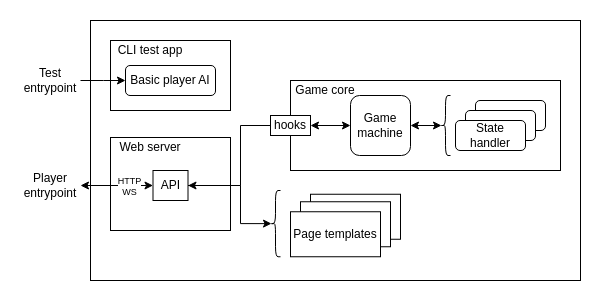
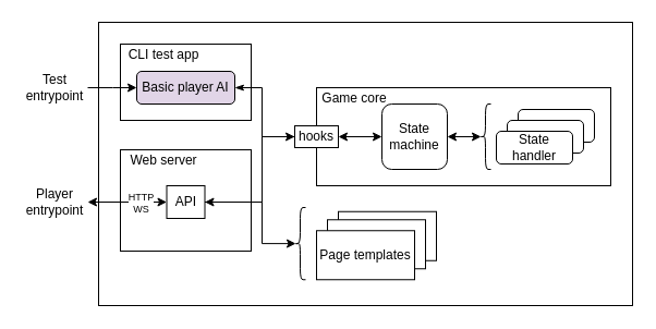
- <mxCell id="17" value="Basic player AI" style="rounded=1;whiteSpace=wrap;html=1;" vertex="1" parent="1"><mxGeometry x="125" y="65" width="90" height="30" as="geometry" /></mxCell>
+ <mxCell id="17" value="Basic player AI" style="rounded=1;whiteSpace=wrap;html=1;fillColor=#e1d5e7;" vertex="1" parent="1"><mxGeometry x="125" y="65" width="90" height="30" as="geometry" /></mxCell>
+ <mxCell id="15" style="edgeStyle=orthogonalEdgeStyle;rounded=0;orthogonalLoop=1;jettySize=auto;html=1;exitX=1;exitY=0.5;exitDx=0;exitDy=0;entryX=0;entryY=0.5;entryDx=0;entryDy=0;startArrow=classicThin;startFill=1;" edge="1" parent="1" source="17" target="6"><mxGeometry relative="1" as="geometry"><Array as="points"><mxPoint x="240" y="80" /><mxPoint x="240" y="125" /></Array></mxGeometry></mxCell>
- <mxCell id="7" value="Game machine" style="rounded=1;whiteSpace=wrap;html=1;" vertex="1" parent="1"><mxGeometry x="350" y="95" width="60" height="60" as="geometry" /></mxCell>
+ <mxCell id="7" value="State machine" style="rounded=1;whiteSpace=wrap;html=1;" vertex="1" parent="1"><mxGeometry x="350" y="95" width="60" height="60" as="geometry" /></mxCell>
